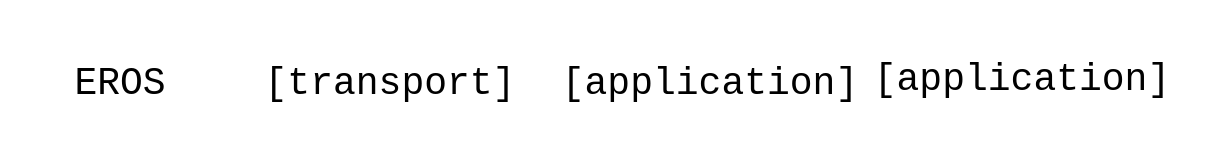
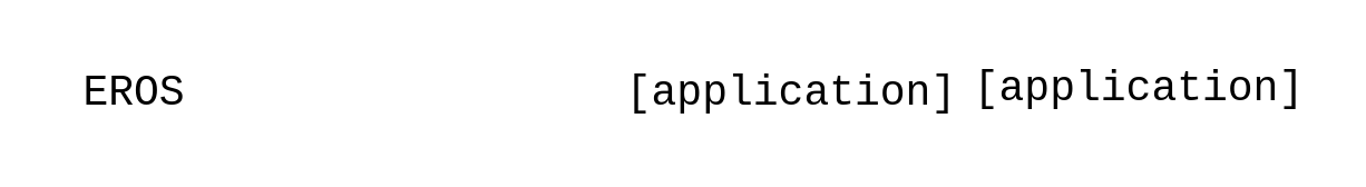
- <mxCell id="3" value="[transport]" style="rounded=0;whiteSpace=wrap;html=1;fontFamily=Courier New;fillColor=none;strokeColor=none;fontSize=19;" vertex="1" parent="1"><mxGeometry x="115" y="22" width="160" height="40" as="geometry" /></mxCell>
